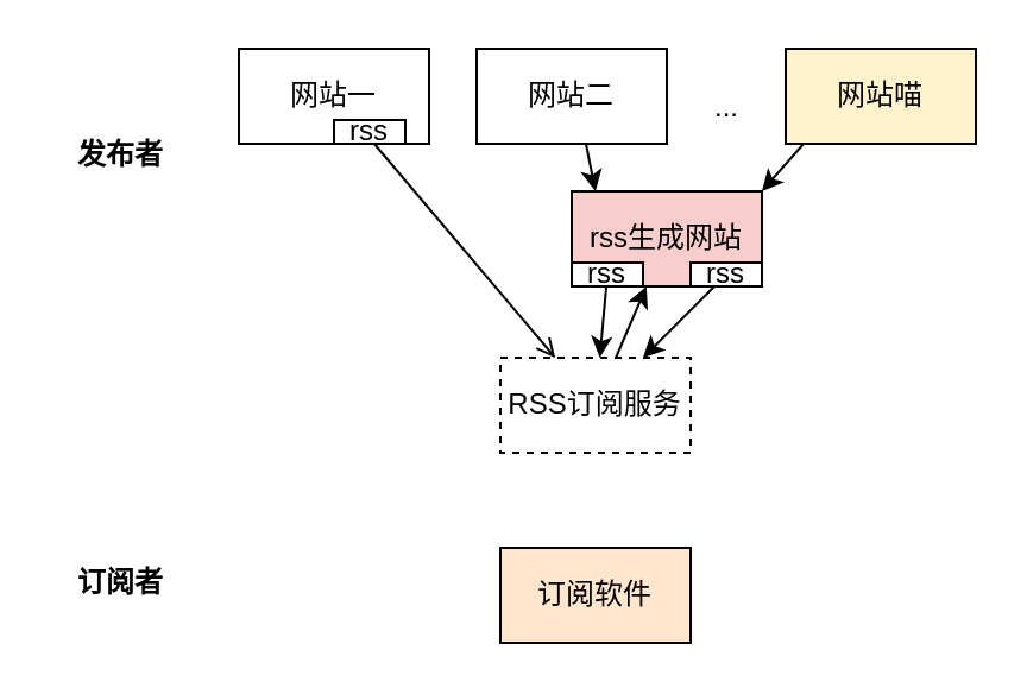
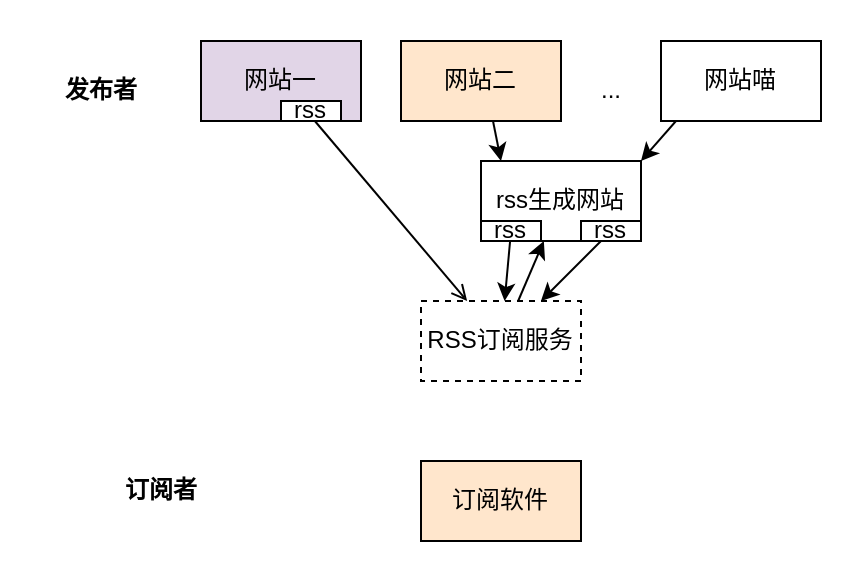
- <mxCell id="2" value="网站一" style="rounded=0;whiteSpace=wrap;html=1;" parent="1" vertex="1"><mxGeometry x="100" y="20" width="80" height="40" as="geometry" /></mxCell>
+ <mxCell id="2" value="网站一" style="rounded=0;whiteSpace=wrap;html=1;fillColor=#e1d5e7;" parent="1" vertex="1"><mxGeometry x="100" y="20" width="80" height="40" as="geometry" /></mxCell>
- <mxCell id="3" value="网站二" style="rounded=0;whiteSpace=wrap;html=1;" parent="1" vertex="1"><mxGeometry x="200" y="20" width="80" height="40" as="geometry" /></mxCell>
+ <mxCell id="3" value="网站二" style="rounded=0;whiteSpace=wrap;html=1;fillColor=#ffe6cc;" parent="1" vertex="1"><mxGeometry x="200" y="20" width="80" height="40" as="geometry" /></mxCell>
- <mxCell id="4" value="网站喵" style="rounded=0;whiteSpace=wrap;html=1;fillColor=#fff2cc;" parent="1" vertex="1"><mxGeometry x="330" y="20" width="80" height="40" as="geometry" /></mxCell>
+ <mxCell id="4" value="网站喵" style="rounded=0;whiteSpace=wrap;html=1;" parent="1" vertex="1"><mxGeometry x="330" y="20" width="80" height="40" as="geometry" /></mxCell>
- <mxCell id="10" value="&lt;b&gt;发布者&lt;/b&gt;" style="text;html=1;align=center;verticalAlign=middle;resizable=0;points=[];autosize=1;strokeColor=none;fillColor=none;" parent="1" vertex="1"><mxGeometry x="20" y="50" width="60" height="30" as="geometry" /></mxCell>
+ <mxCell id="10" value="&lt;b&gt;发布者&lt;/b&gt;" style="text;html=1;align=center;verticalAlign=middle;resizable=0;points=[];autosize=1;strokeColor=none;fillColor=none;" parent="1" vertex="1"><mxGeometry y="30" width="60" height="30" as="geometry" x="20" /></mxCell>
- <mxCell id="13" value="rss生成网站" style="rounded=0;whiteSpace=wrap;html=1;fillColor=#f8cecc;" parent="1" vertex="1"><mxGeometry x="240" y="80" width="80" height="40" as="geometry" /></mxCell>
+ <mxCell id="13" value="rss生成网站" style="rounded=0;whiteSpace=wrap;html=1;" parent="1" vertex="1"><mxGeometry x="240" y="80" width="80" height="40" as="geometry" /></mxCell>
- <mxCell id="11" value="&lt;b&gt;订阅者&lt;/b&gt;" style="text;html=1;align=center;verticalAlign=middle;resizable=0;points=[];autosize=1;strokeColor=none;fillColor=none;" parent="1" vertex="1"><mxGeometry y="230" width="60" height="30" as="geometry" x="20" /></mxCell>
+ <mxCell id="11" value="&lt;b&gt;订阅者&lt;/b&gt;" style="text;html=1;align=center;verticalAlign=middle;resizable=0;points=[];autosize=1;strokeColor=none;fillColor=none;" parent="1" vertex="1"><mxGeometry x="50" y="230" width="60" height="30" as="geometry" /></mxCell>
